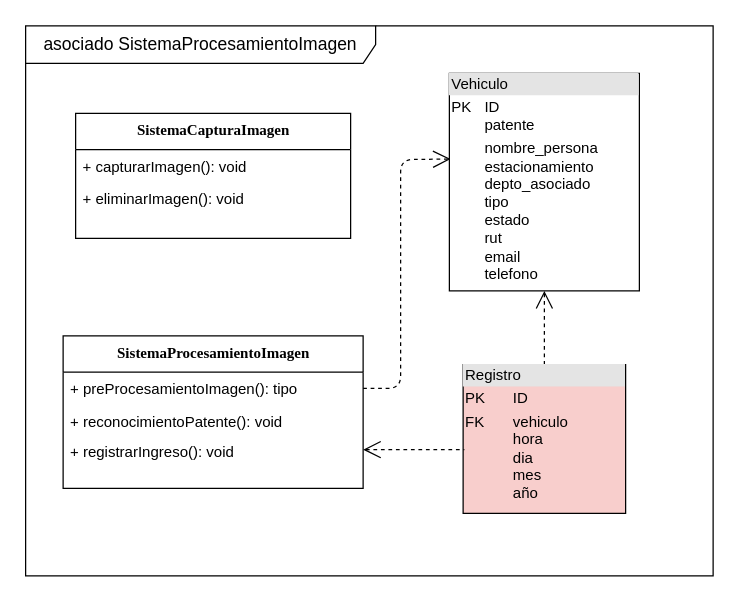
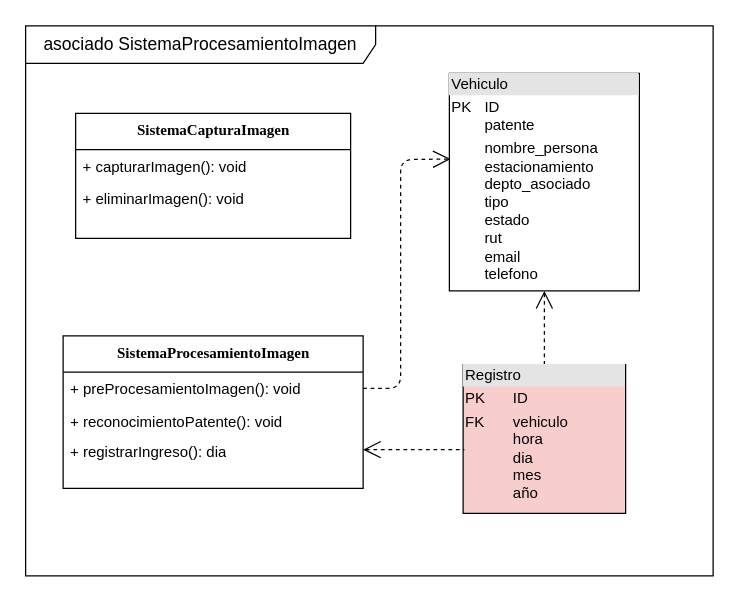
- <mxCell id="7" value="+ preProcesamientoImagen(): tipo" style="text;html=1;strokeColor=none;fillColor=none;align=left;verticalAlign=top;spacingLeft=4;spacingRight=4;whiteSpace=wrap;overflow=hidden;rotatable=0;points=[[0,0.5],[1,0.5]];portConstraint=eastwest;" parent="6" vertex="1"><mxGeometry y="29" width="240" height="26" as="geometry" /></mxCell>
+ <mxCell id="7" value="+ preProcesamientoImagen(): void" style="text;html=1;strokeColor=none;fillColor=none;align=left;verticalAlign=top;spacingLeft=4;spacingRight=4;whiteSpace=wrap;overflow=hidden;rotatable=0;points=[[0,0.5],[1,0.5]];portConstraint=eastwest;" parent="6" vertex="1"><mxGeometry y="29" width="240" height="26" as="geometry" /></mxCell>
- <mxCell id="10" value="+ registrarIngreso(): void" style="text;html=1;strokeColor=none;fillColor=none;align=left;verticalAlign=top;spacingLeft=4;spacingRight=4;whiteSpace=wrap;overflow=hidden;rotatable=0;points=[[0,0.5],[1,0.5]];portConstraint=eastwest;" parent="1" vertex="1"><mxGeometry x="50" y="347" width="240" height="26" as="geometry" /></mxCell>
+ <mxCell id="10" value="+ registrarIngreso(): dia" style="text;html=1;strokeColor=none;fillColor=none;align=left;verticalAlign=top;spacingLeft=4;spacingRight=4;whiteSpace=wrap;overflow=hidden;rotatable=0;points=[[0,0.5],[1,0.5]];portConstraint=eastwest;" parent="1" vertex="1"><mxGeometry x="50" y="347" width="240" height="26" as="geometry" /></mxCell>
